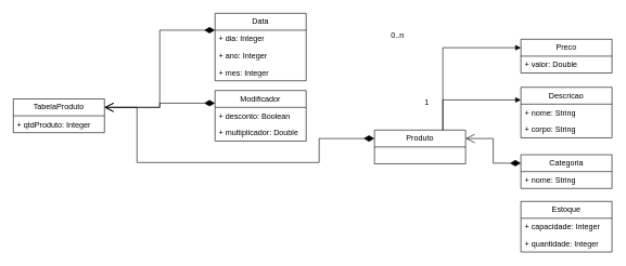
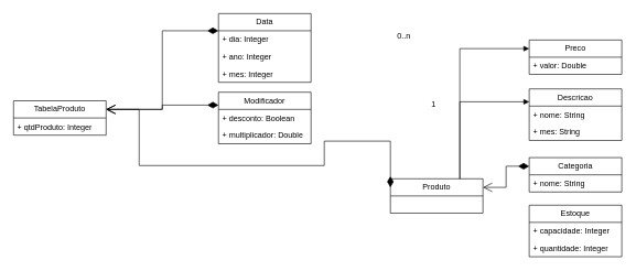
- <mxCell id="16" value="+ corpo: String" style="text;strokeColor=none;fillColor=none;align=left;verticalAlign=top;spacingLeft=4;spacingRight=4;overflow=hidden;rotatable=0;points=[[0,0.5],[1,0.5]];portConstraint=eastwest;whiteSpace=wrap;html=1;" parent="14" vertex="1"><mxGeometry y="52" width="140" height="26" as="geometry" /></mxCell>
+ <mxCell id="16" value="+ mes: String" style="text;strokeColor=none;fillColor=none;align=left;verticalAlign=top;spacingLeft=4;spacingRight=4;overflow=hidden;rotatable=0;points=[[0,0.5],[1,0.5]];portConstraint=eastwest;whiteSpace=wrap;html=1;" parent="14" vertex="1"><mxGeometry y="52" width="140" height="26" as="geometry" /></mxCell>
- <mxCell id="11" value="Produto" style="swimlane;fontStyle=0;childLayout=stackLayout;horizontal=1;startSize=26;fillColor=none;horizontalStack=0;resizeParent=1;resizeParentMax=0;resizeLast=0;collapsible=1;marginBottom=0;whiteSpace=wrap;html=1;" parent="1" vertex="1"><mxGeometry x="575" y="200" width="140" height="52" as="geometry" /></mxCell>
+ <mxCell id="11" value="Produto" style="swimlane;fontStyle=0;childLayout=stackLayout;horizontal=1;startSize=26;fillColor=none;horizontalStack=0;resizeParent=1;resizeParentMax=0;resizeLast=0;collapsible=1;marginBottom=0;whiteSpace=wrap;html=1;" parent="1" vertex="1"><mxGeometry x="590" y="270" width="140" height="52" as="geometry" /></mxCell>
